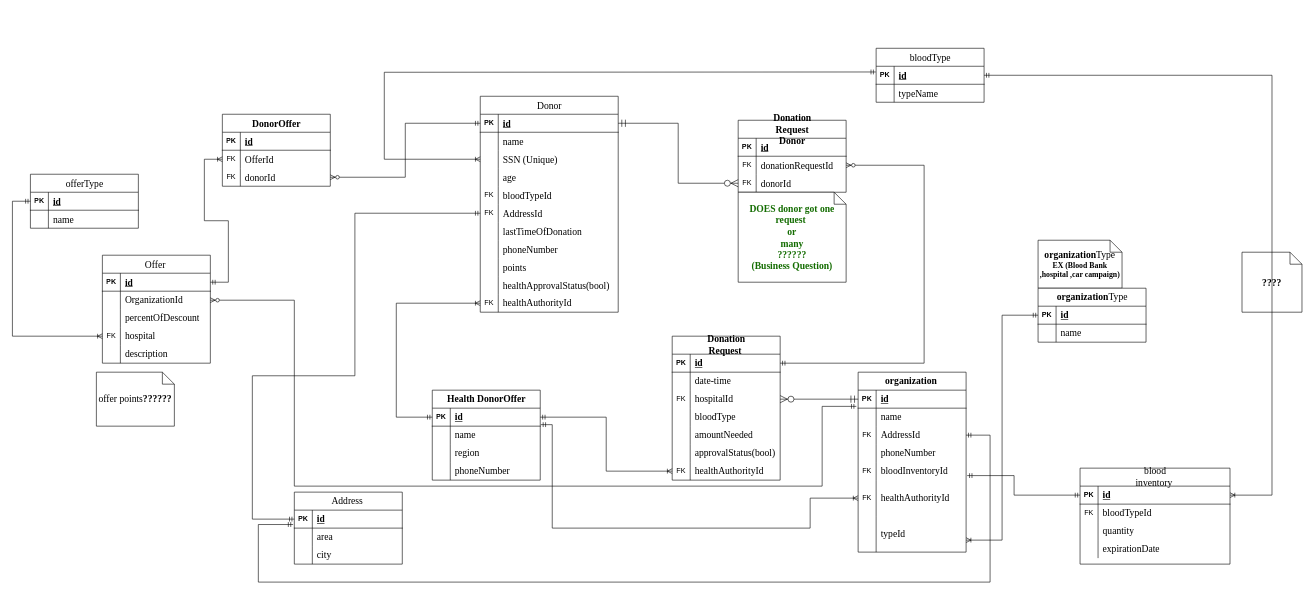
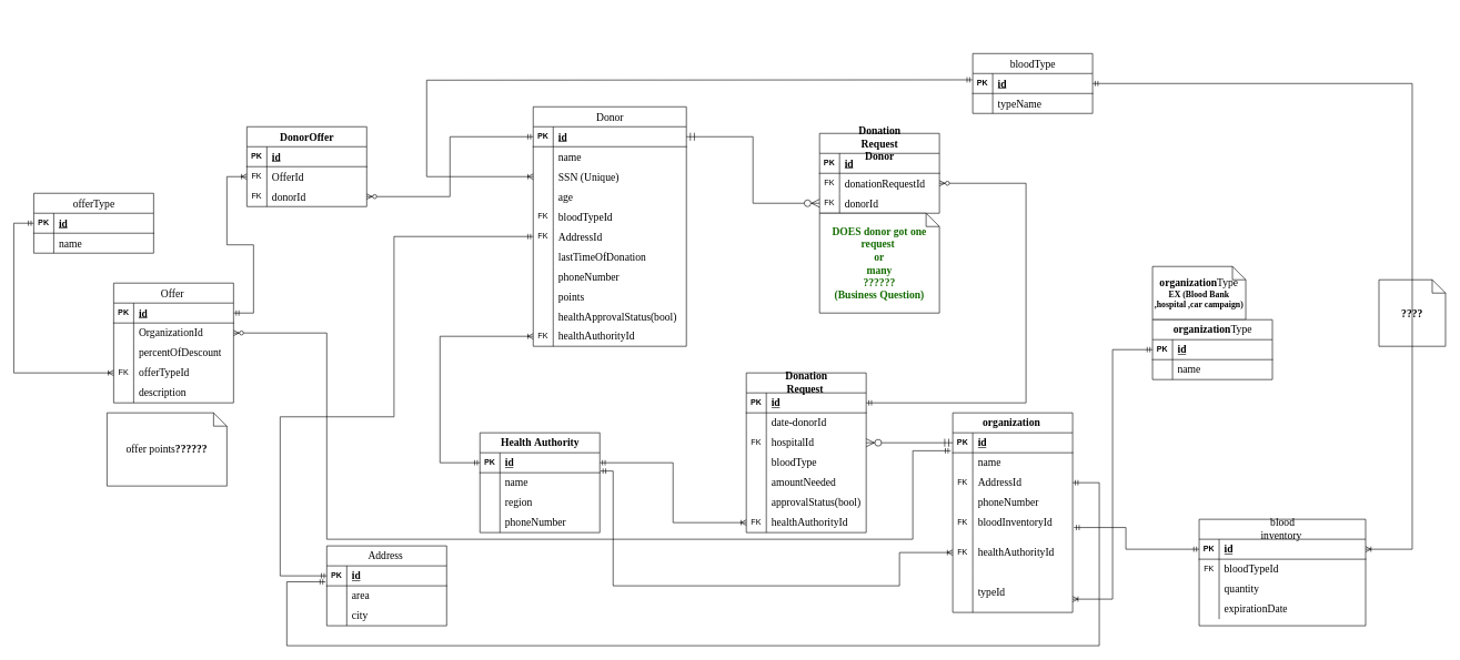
- <mxCell id="140" value="&lt;span style=&quot;font-family: &amp;quot;Times New Roman&amp;quot;; font-size: 16px;&quot;&gt;hospital&lt;/span&gt;" style="shape=partialRectangle;connectable=0;fillColor=none;top=0;left=0;bottom=0;right=0;align=left;spacingLeft=6;overflow=hidden;whiteSpace=wrap;html=1;" vertex="1" parent="138"><mxGeometry x="30" width="150" height="30" as="geometry"><mxRectangle width="150" height="30" as="alternateBounds" /></mxGeometry></mxCell>
+ <mxCell id="140" value="&lt;span style=&quot;font-family: &amp;quot;Times New Roman&amp;quot;; font-size: 16px;&quot;&gt;offerTypeId&lt;/span&gt;" style="shape=partialRectangle;connectable=0;fillColor=none;top=0;left=0;bottom=0;right=0;align=left;spacingLeft=6;overflow=hidden;whiteSpace=wrap;html=1;" vertex="1" parent="138"><mxGeometry x="30" width="150" height="30" as="geometry"><mxRectangle width="150" height="30" as="alternateBounds" /></mxGeometry></mxCell>
- <mxCell id="77" value="&lt;div&gt;&lt;span style=&quot;font-size: 12pt; font-family: &amp;quot;Times New Roman&amp;quot;;&quot;&gt;date-time&lt;/span&gt;&lt;/div&gt;" style="shape=partialRectangle;connectable=0;fillColor=none;top=0;left=0;bottom=0;right=0;align=left;spacingLeft=6;overflow=hidden;whiteSpace=wrap;html=1;" parent="75" vertex="1"><mxGeometry x="30" width="150" height="30" as="geometry"><mxRectangle width="150" height="30" as="alternateBounds" /></mxGeometry></mxCell>
+ <mxCell id="77" value="&lt;div&gt;&lt;span style=&quot;font-size: 12pt; font-family: &amp;quot;Times New Roman&amp;quot;;&quot;&gt;date-donorId&lt;/span&gt;&lt;/div&gt;" style="shape=partialRectangle;connectable=0;fillColor=none;top=0;left=0;bottom=0;right=0;align=left;spacingLeft=6;overflow=hidden;whiteSpace=wrap;html=1;" parent="75" vertex="1"><mxGeometry x="30" width="150" height="30" as="geometry"><mxRectangle width="150" height="30" as="alternateBounds" /></mxGeometry></mxCell>
- <mxCell id="194" value="&lt;div&gt;&lt;span style=&quot;font-family: &amp;quot;Times New Roman&amp;quot;; font-size: 16px; text-align: left;&quot;&gt;offer points&lt;/span&gt;&lt;font face=&quot;Times New Roman&quot;&gt;&lt;span style=&quot;font-size: 16px;&quot;&gt;&lt;b&gt;??????&lt;/b&gt;&lt;/span&gt;&lt;/font&gt;&lt;/div&gt;" style="shape=note;size=20;whiteSpace=wrap;html=1;" vertex="1" parent="1"><mxGeometry x="160" y="620" width="130" height="90" as="geometry" /></mxCell>
+ <mxCell id="194" value="&lt;div&gt;&lt;span style=&quot;font-family: &amp;quot;Times New Roman&amp;quot;; font-size: 16px; text-align: left;&quot;&gt;offer points&lt;/span&gt;&lt;font face=&quot;Times New Roman&quot;&gt;&lt;span style=&quot;font-size: 16px;&quot;&gt;&lt;b&gt;??????&lt;/b&gt;&lt;/span&gt;&lt;/font&gt;&lt;/div&gt;" style="shape=note;size=20;whiteSpace=wrap;html=1;" vertex="1" parent="1"><mxGeometry x="160" y="620" width="180" height="110" as="geometry" /></mxCell>
- <mxCell id="58" value="&lt;font face=&quot;Times New Roman&quot;&gt;&lt;span style=&quot;font-size: 16px; text-wrap-mode: wrap;&quot;&gt;Health&amp;nbsp;&lt;/span&gt;&lt;/font&gt;&lt;span style=&quot;font-size: 16px; text-wrap-mode: wrap; font-family: &amp;quot;Times New Roman&amp;quot;; background-color: transparent; color: light-dark(rgb(0, 0, 0), rgb(255, 255, 255));&quot;&gt;DonorOffer&lt;/span&gt;" style="shape=table;startSize=30;container=1;collapsible=1;childLayout=tableLayout;fixedRows=1;rowLines=0;fontStyle=1;align=center;resizeLast=1;html=1;" parent="1" vertex="1"><mxGeometry x="720" y="650" width="180" height="150" as="geometry" /></mxCell>
+ <mxCell id="58" value="&lt;font face=&quot;Times New Roman&quot;&gt;&lt;span style=&quot;font-size: 16px; text-wrap-mode: wrap;&quot;&gt;Health&amp;nbsp;&lt;/span&gt;&lt;/font&gt;&lt;span style=&quot;font-size: 16px; text-wrap-mode: wrap; font-family: &amp;quot;Times New Roman&amp;quot;; background-color: transparent; color: light-dark(rgb(0, 0, 0), rgb(255, 255, 255));&quot;&gt;Authority&lt;/span&gt;" style="shape=table;startSize=30;container=1;collapsible=1;childLayout=tableLayout;fixedRows=1;rowLines=0;fontStyle=1;align=center;resizeLast=1;html=1;" parent="1" vertex="1"><mxGeometry x="720" y="650" width="180" height="150" as="geometry" /></mxCell>
